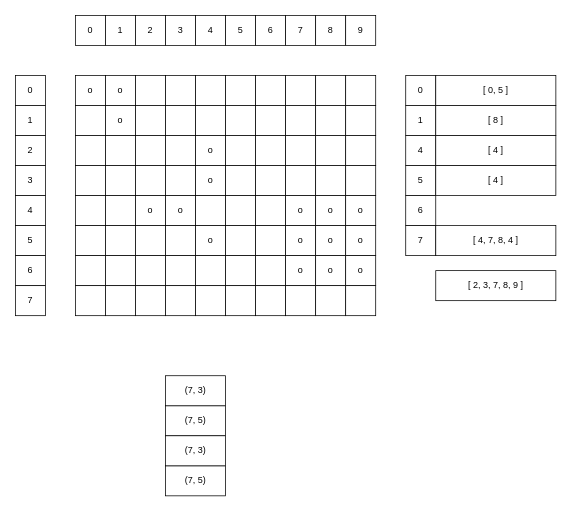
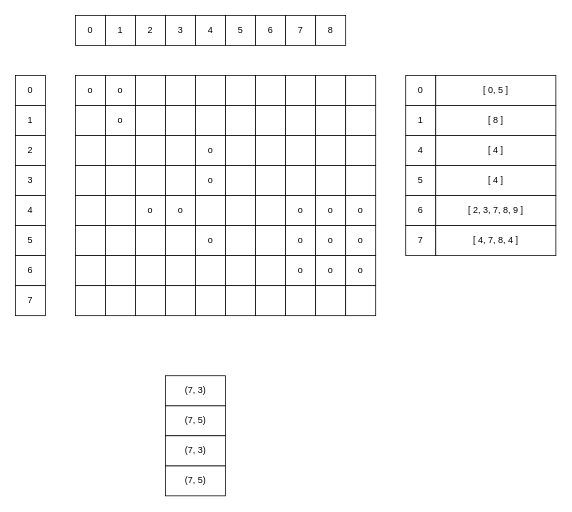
- <mxCell id="13" value="9" style="rounded=0;whiteSpace=wrap;html=1;" parent="1" vertex="1"><mxGeometry x="460" y="20" width="40" height="40" as="geometry" /></mxCell>
- <mxCell id="110" value="[ 2, 3, 7, 8, 9 ]" style="rounded=0;whiteSpace=wrap;html=1;fontStyle=0" vertex="1" parent="1"><mxGeometry x="580" y="360" width="160" height="40" as="geometry" /></mxCell>
+ <mxCell id="110" value="[ 2, 3, 7, 8, 9 ]" style="rounded=0;whiteSpace=wrap;html=1;fontStyle=0" vertex="1" parent="1"><mxGeometry x="580" y="260" width="160" height="40" as="geometry" /></mxCell>
